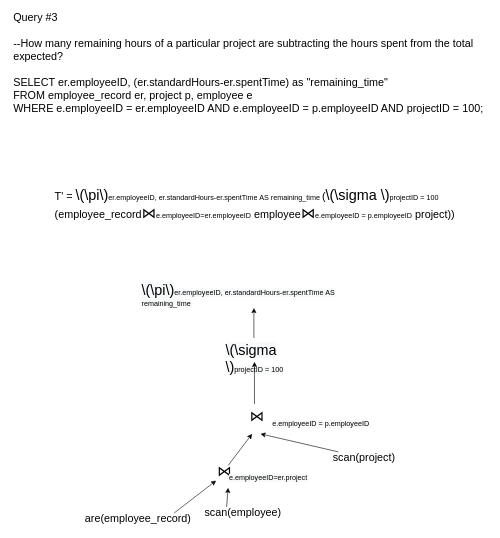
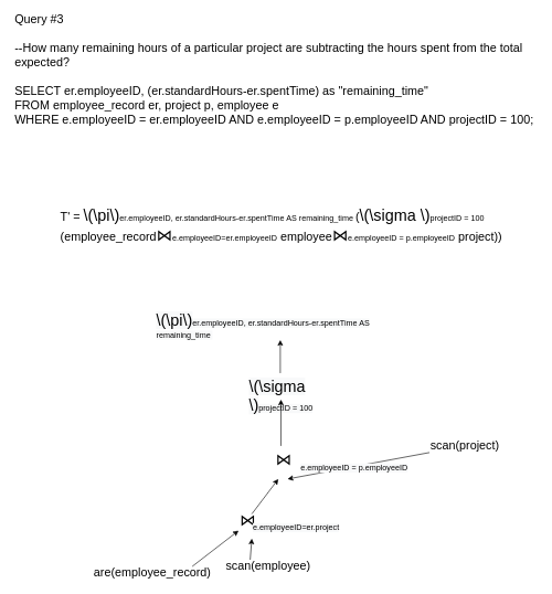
- <mxCell id="9" value="&lt;font style=&quot;font-size: 18px&quot;&gt;scan(project)&lt;/font&gt;" style="text;html=1;strokeColor=none;fillColor=none;align=center;verticalAlign=middle;whiteSpace=wrap;rounded=0;" parent="1" vertex="1"><mxGeometry x="542" y="753" width="130" height="20" as="geometry" /></mxCell>
+ <mxCell id="9" value="&lt;font style=&quot;font-size: 18px&quot;&gt;scan(project)&lt;/font&gt;" style="text;html=1;strokeColor=none;fillColor=none;align=center;verticalAlign=middle;whiteSpace=wrap;rounded=0;" parent="1" vertex="1"><mxGeometry x="637" y="663" width="130" height="20" as="geometry" /></mxCell>
